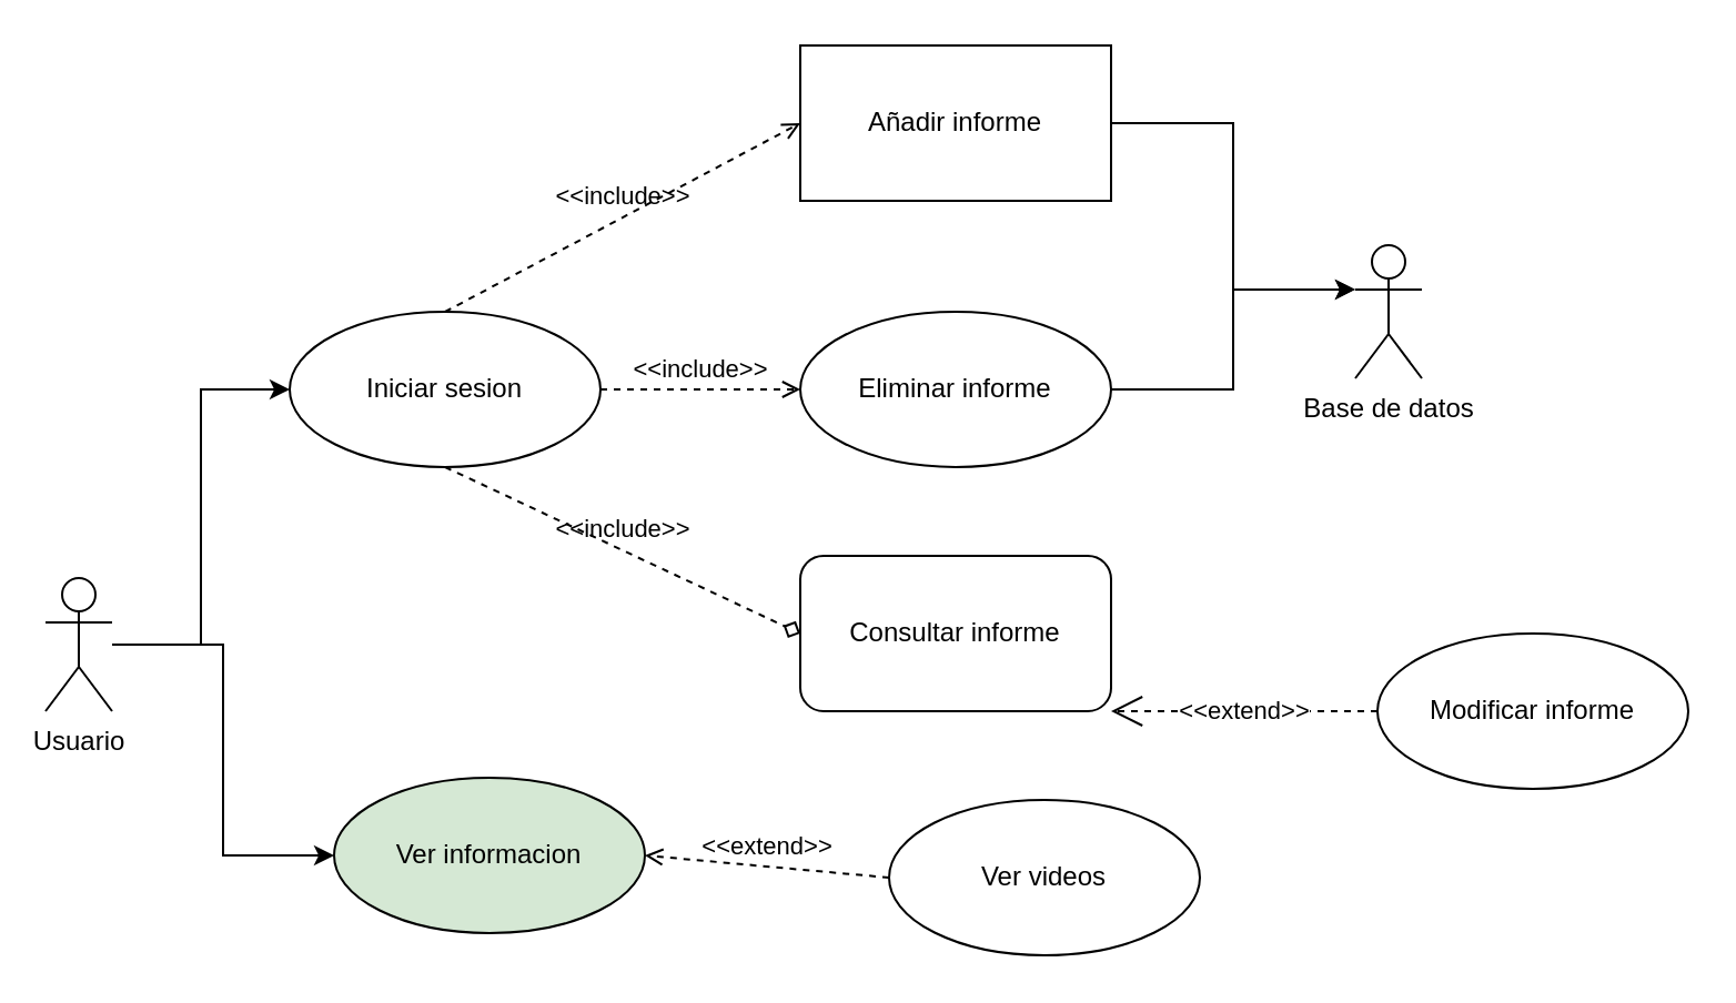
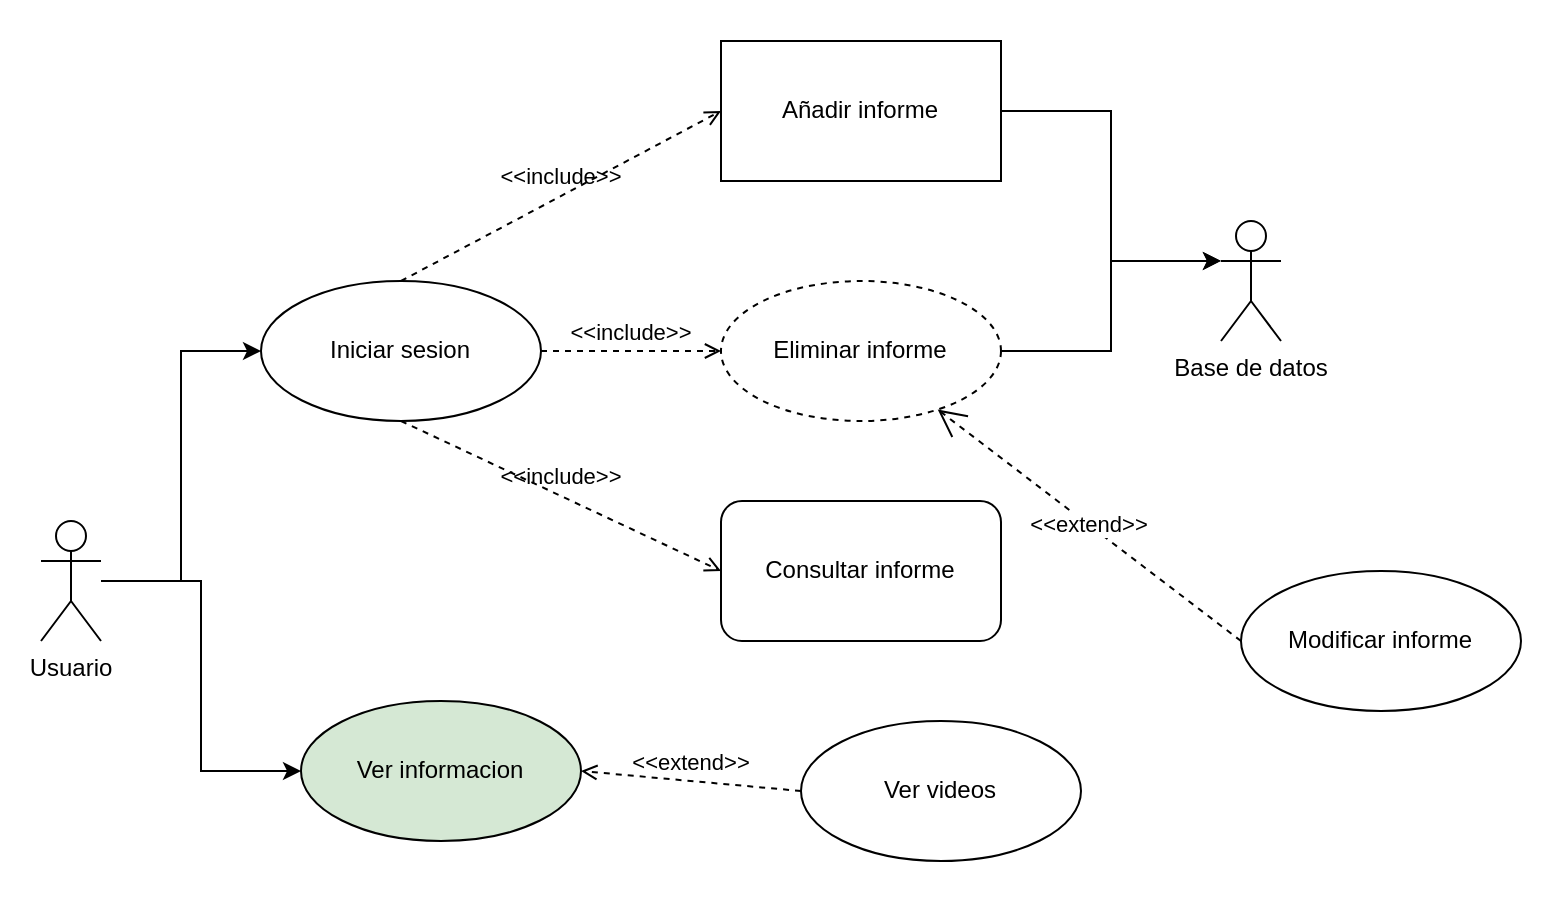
- <mxCell id="5" value="Eliminar informe" style="ellipse;whiteSpace=wrap;html=1;" parent="1" vertex="1"><mxGeometry x="360" y="140" width="140" height="70" as="geometry" /></mxCell>
+ <mxCell id="5" value="Eliminar informe" style="ellipse;whiteSpace=wrap;html=1;dashed=1;" parent="1" vertex="1"><mxGeometry x="360" y="140" width="140" height="70" as="geometry" /></mxCell>
- <mxCell id="14" value="&amp;lt;&amp;lt;include&amp;gt;&amp;gt;" style="html=1;verticalAlign=bottom;labelBackgroundColor=none;endArrow=diamond;endFill=0;dashed=1;rounded=0;exitX=0.5;exitY=1;exitDx=0;exitDy=0;entryX=0;entryY=0.5;entryDx=0;entryDy=0;" edge="1" parent="1" source="11" target="7"><mxGeometry width="160" relative="1" as="geometry"><mxPoint x="350" y="300" as="sourcePoint" /><mxPoint x="510" y="300" as="targetPoint" /></mxGeometry></mxCell>
+ <mxCell id="14" value="&amp;lt;&amp;lt;include&amp;gt;&amp;gt;" style="html=1;verticalAlign=bottom;labelBackgroundColor=none;endArrow=open;endFill=0;dashed=1;rounded=0;exitX=0.5;exitY=1;exitDx=0;exitDy=0;entryX=0;entryY=0.5;entryDx=0;entryDy=0;" edge="1" parent="1" source="11" target="7"><mxGeometry width="160" relative="1" as="geometry"><mxPoint x="350" y="300" as="sourcePoint" /><mxPoint x="510" y="300" as="targetPoint" /></mxGeometry></mxCell>
- <mxCell id="9" value="&amp;lt;&amp;lt;extend&amp;gt;&amp;gt;" style="endArrow=open;endSize=12;dashed=1;html=1;rounded=0;exitX=0;exitY=0.5;exitDx=0;exitDy=0;entryX=1;entryY=1;entryDx=0;entryDy=0;" parent="1" source="8" target="7" edge="1"><mxGeometry width="160" relative="1" as="geometry"><mxPoint x="330" y="280" as="sourcePoint" /><mxPoint x="490" y="280" as="targetPoint" /></mxGeometry></mxCell>
+ <mxCell id="9" value="&amp;lt;&amp;lt;extend&amp;gt;&amp;gt;" style="endArrow=open;endSize=12;dashed=1;html=1;rounded=0;exitX=0;exitY=0.5;exitDx=0;exitDy=0;" parent="1" source="8" target="5" edge="1"><mxGeometry width="160" relative="1" as="geometry"><mxPoint x="330" y="280" as="sourcePoint" /><mxPoint x="490" y="280" as="targetPoint" /></mxGeometry></mxCell>
